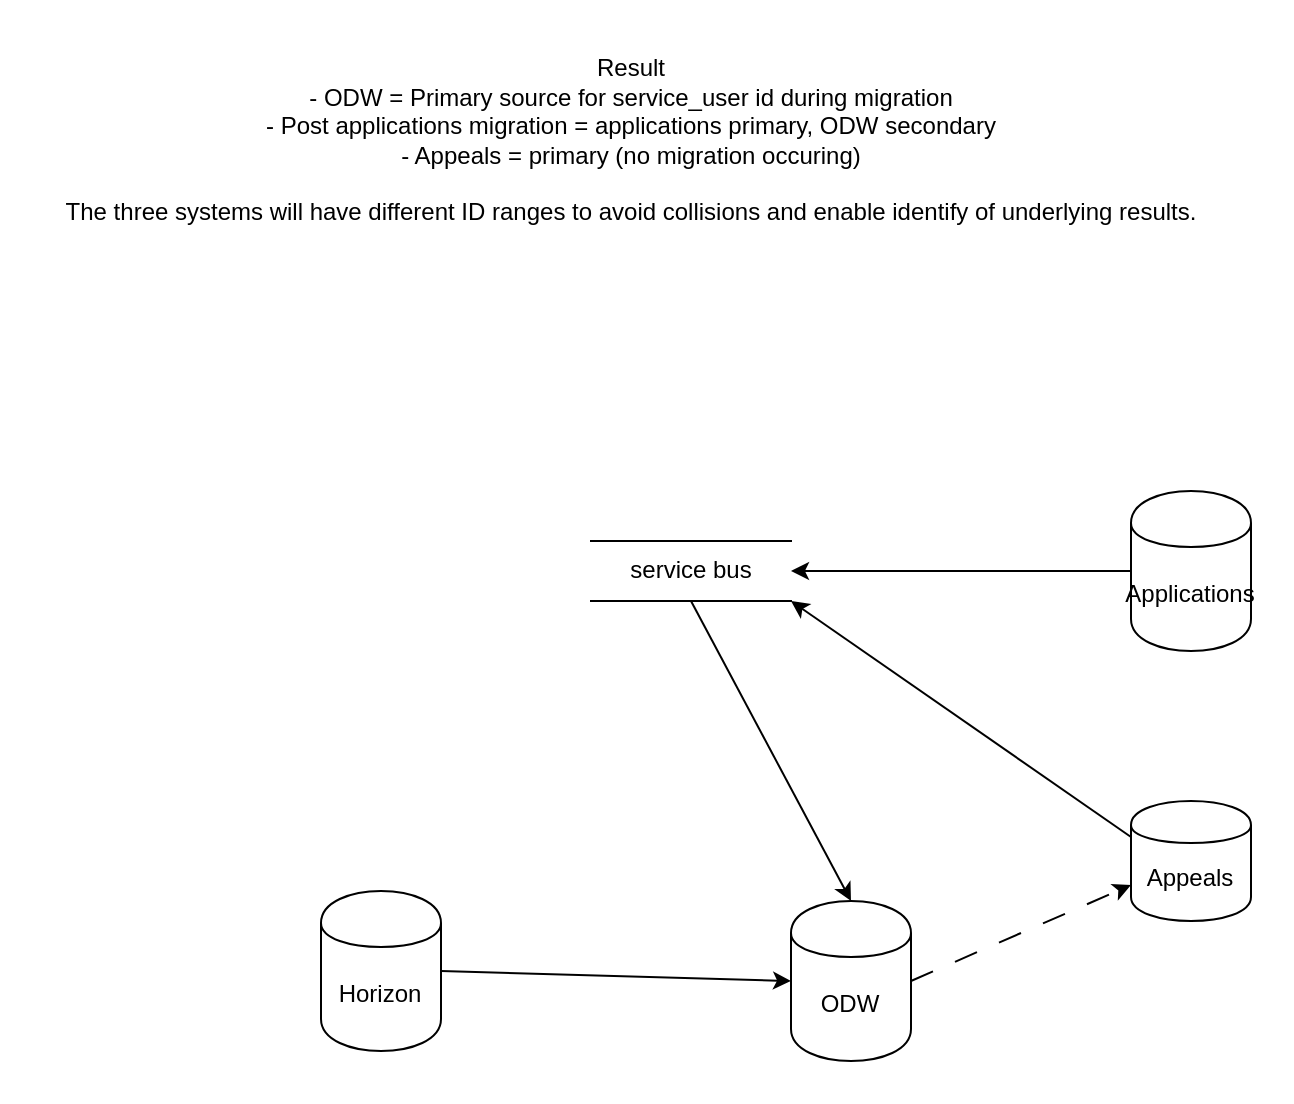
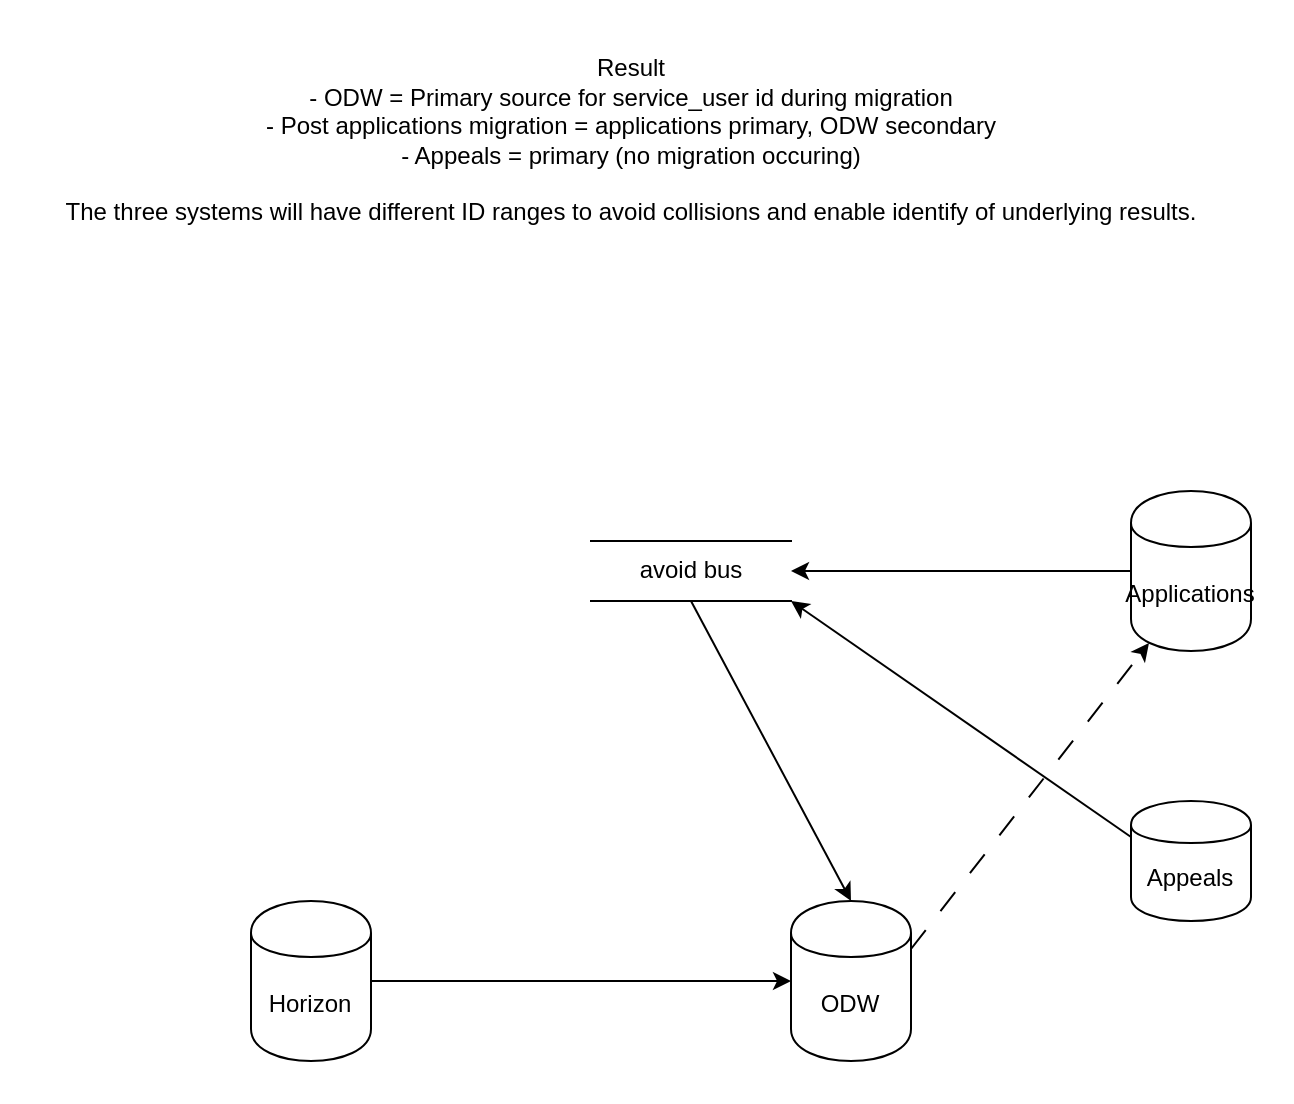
- <mxCell id="3" value="service bus" style="html=1;dashed=0;whitespace=wrap;shape=partialRectangle;right=0;left=0;" parent="1" vertex="1"><mxGeometry x="295" y="270" width="100" height="30" as="geometry" /></mxCell>
+ <mxCell id="3" value="avoid bus" style="html=1;dashed=0;whitespace=wrap;shape=partialRectangle;right=0;left=0;" parent="1" vertex="1"><mxGeometry x="295" y="270" width="100" height="30" as="geometry" /></mxCell>
+ <mxCell id="12" value="" style="endArrow=classic;html=1;entryX=0.15;entryY=0.95;entryDx=0;entryDy=0;exitX=1;exitY=0.3;exitDx=0;exitDy=0;dashed=1;dashPattern=12 12;entryPerimeter=0;" parent="1" source="4" target="7" edge="1"><mxGeometry width="50" height="50" relative="1" as="geometry"><mxPoint x="385" y="414" as="sourcePoint" /><mxPoint x="575" y="380" as="targetPoint" /></mxGeometry></mxCell>
- <mxCell id="11" value="" style="endArrow=classic;html=1;entryX=0;entryY=0.7;entryDx=0;entryDy=0;exitX=1;exitY=0.5;exitDx=0;exitDy=0;dashed=1;dashPattern=12 12;" parent="1" source="4" target="8" edge="1"><mxGeometry width="50" height="50" relative="1" as="geometry"><mxPoint x="485" y="500" as="sourcePoint" /><mxPoint x="635" y="500" as="targetPoint" /></mxGeometry></mxCell>
- <mxCell id="2" value="Horizon" style="shape=cylinder;whiteSpace=wrap;html=1;boundedLbl=1;backgroundOutline=1;" parent="1" vertex="1"><mxGeometry x="160" y="445" width="60" height="80" as="geometry" /></mxCell>
+ <mxCell id="2" value="Horizon" style="shape=cylinder;whiteSpace=wrap;html=1;boundedLbl=1;backgroundOutline=1;" parent="1" vertex="1"><mxGeometry x="125" y="450" width="60" height="80" as="geometry" /></mxCell>
